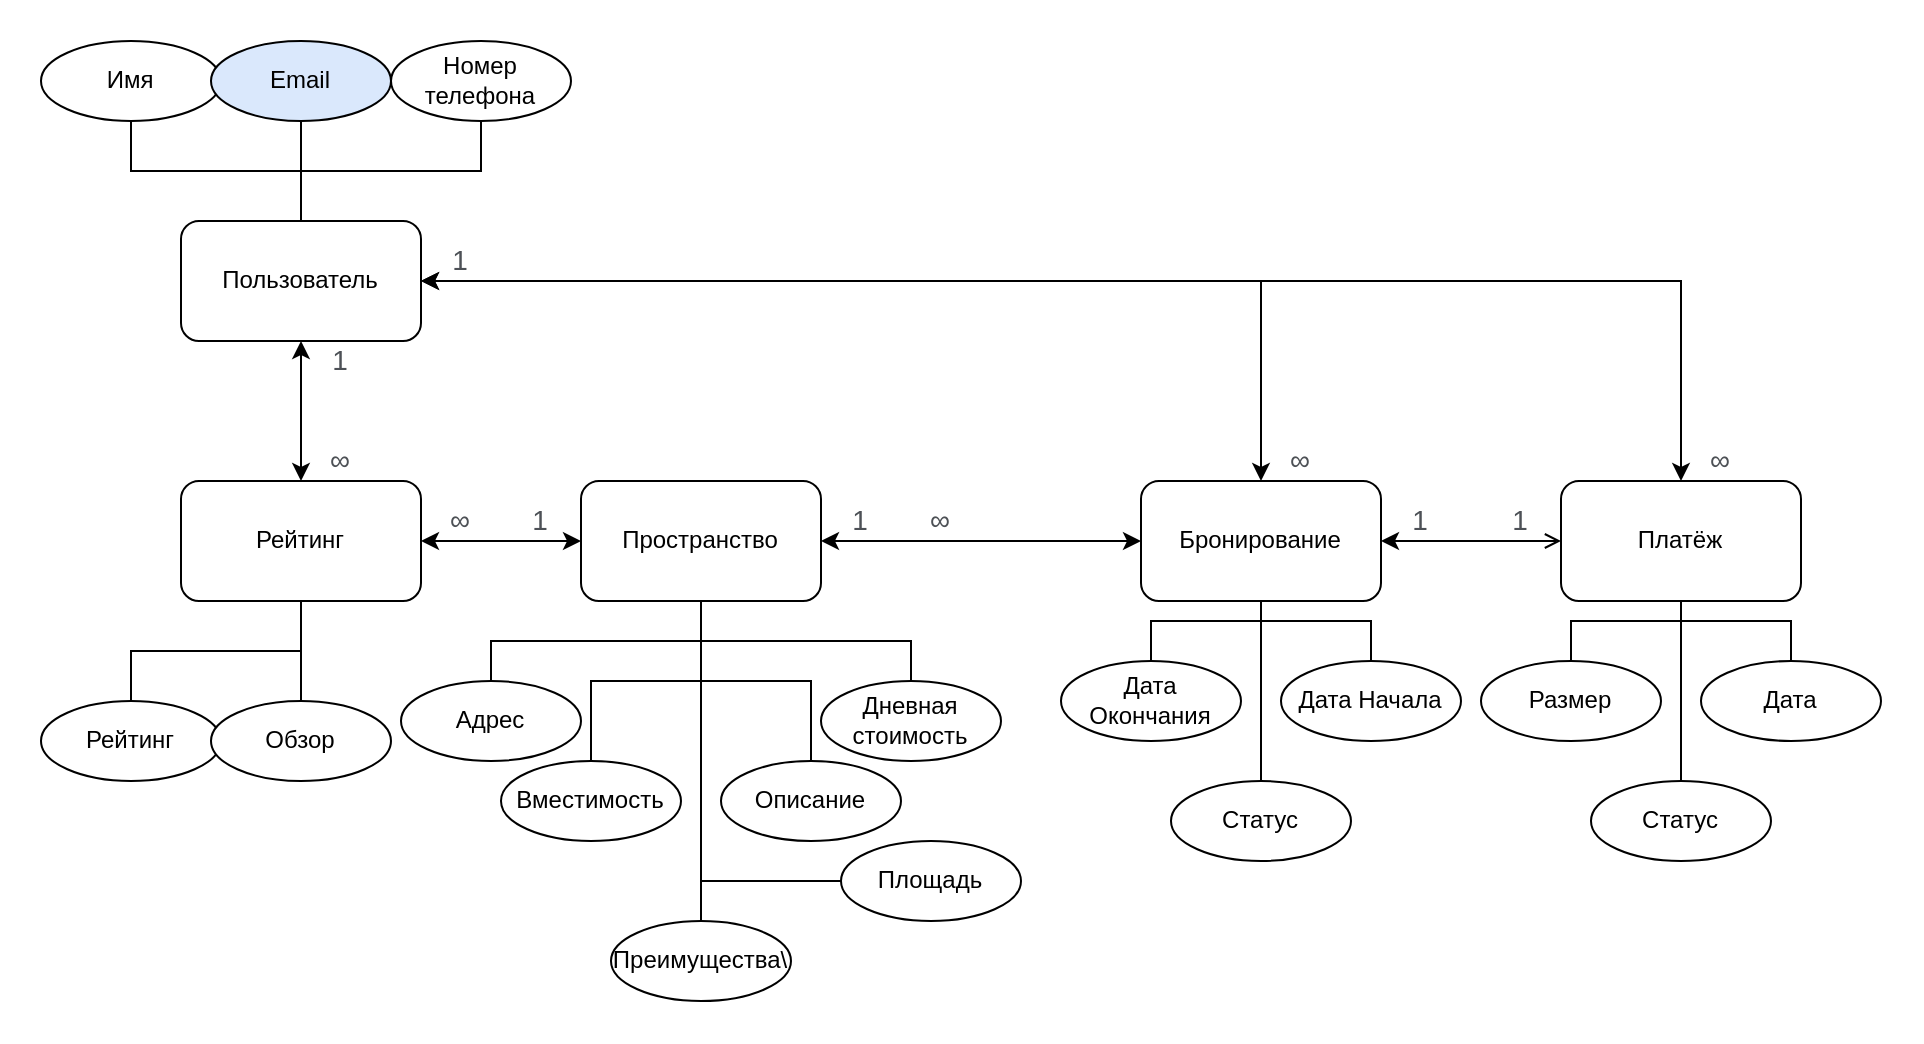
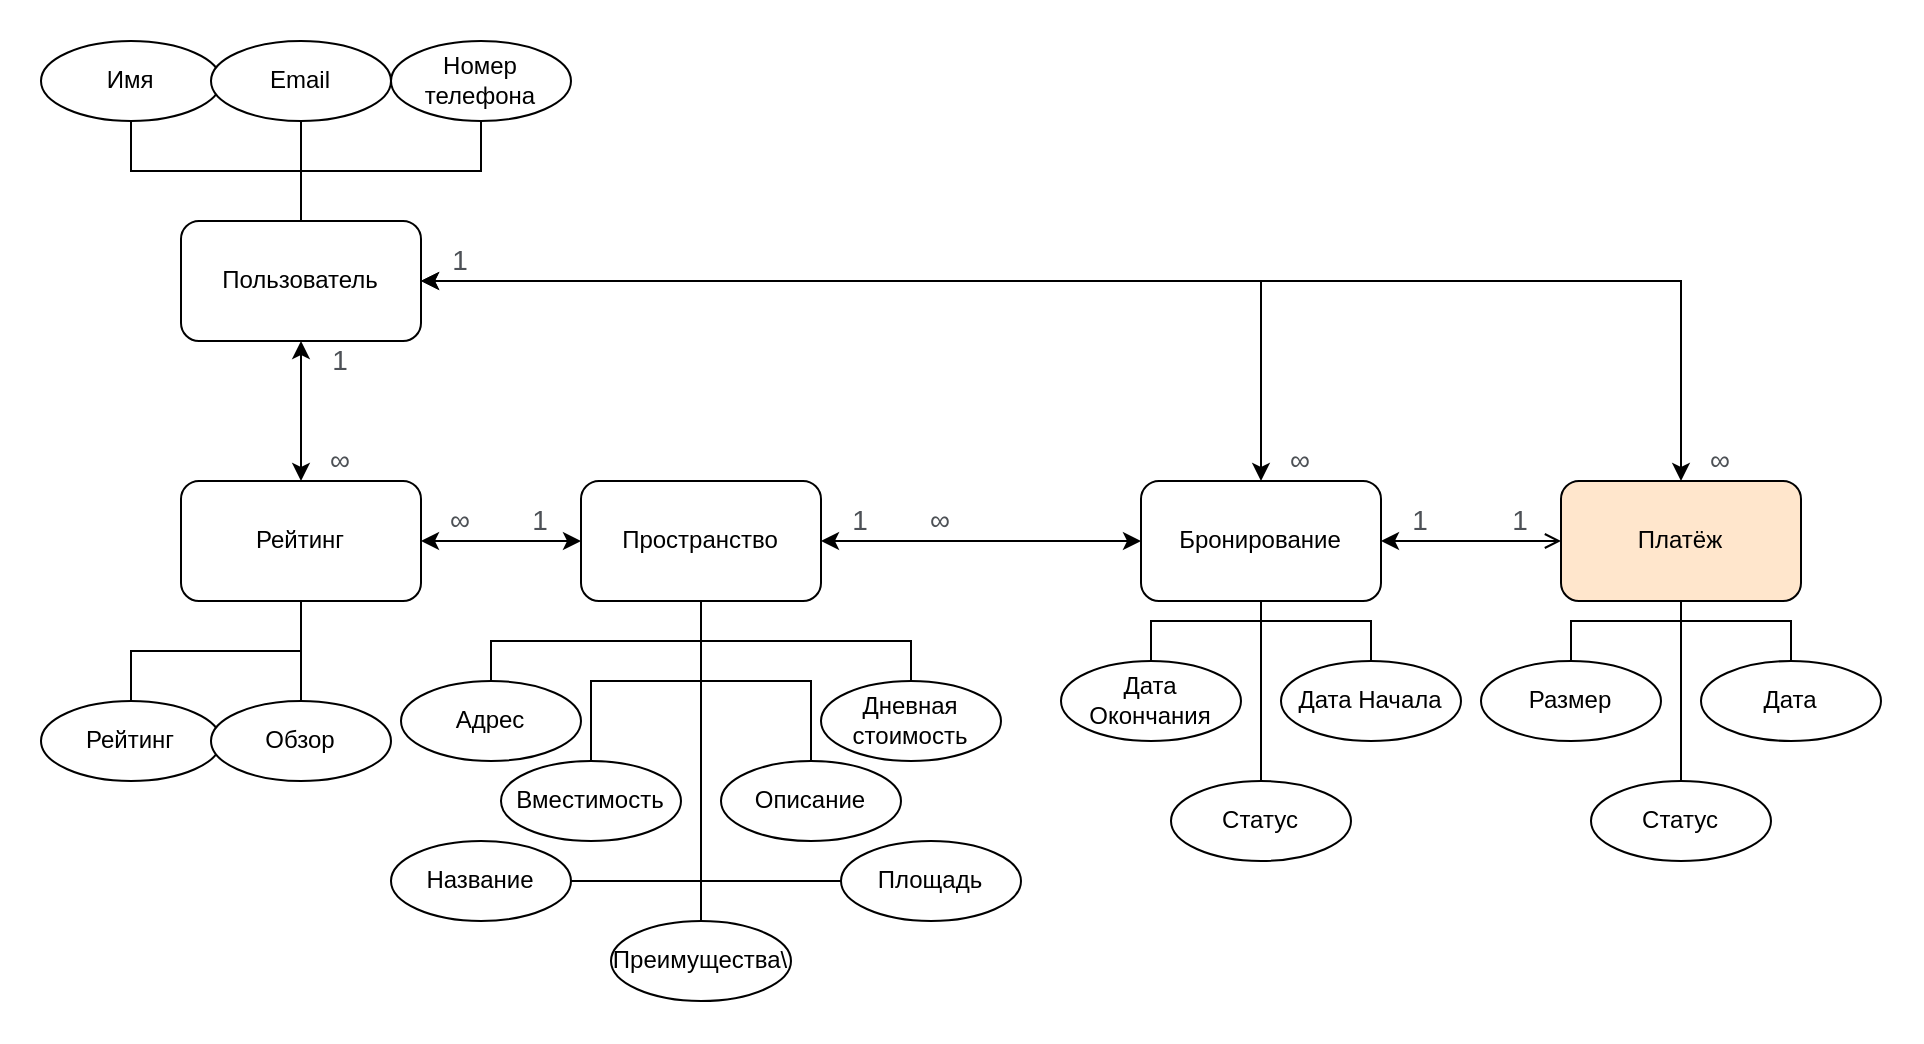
- <mxCell id="27" value="Email" style="ellipse;whiteSpace=wrap;html=1;fillColor=#dae8fc;" vertex="1" parent="1"><mxGeometry x="105" y="20" width="90" height="40" as="geometry" /></mxCell>
+ <mxCell id="27" value="Email" style="ellipse;whiteSpace=wrap;html=1;" vertex="1" parent="1"><mxGeometry x="105" y="20" width="90" height="40" as="geometry" /></mxCell>
- <mxCell id="7" value="Платёж" style="whiteSpace=wrap;html=1;rounded=1;" vertex="1" parent="1"><mxGeometry x="780" y="240" width="120" height="60" as="geometry" /></mxCell>
+ <mxCell id="7" value="Платёж" style="whiteSpace=wrap;html=1;rounded=1;fillColor=#ffe6cc;" vertex="1" parent="1"><mxGeometry x="780" y="240" width="120" height="60" as="geometry" /></mxCell>
+ <mxCell id="35" value="Название" style="ellipse;whiteSpace=wrap;html=1;" vertex="1" parent="1"><mxGeometry x="195" y="420" width="90" height="40" as="geometry" /></mxCell>
+ <mxCell id="34" style="edgeStyle=orthogonalEdgeStyle;rounded=0;orthogonalLoop=1;jettySize=auto;html=1;startArrow=none;startFill=0;endArrow=none;endFill=0;" edge="1" parent="1" source="35" target="4"><mxGeometry relative="1" as="geometry" /></mxCell>
